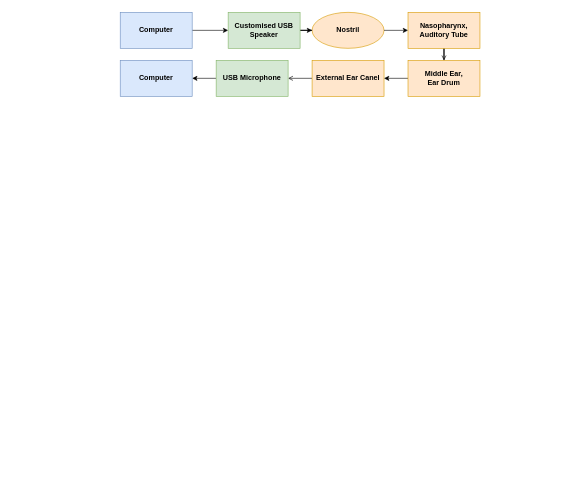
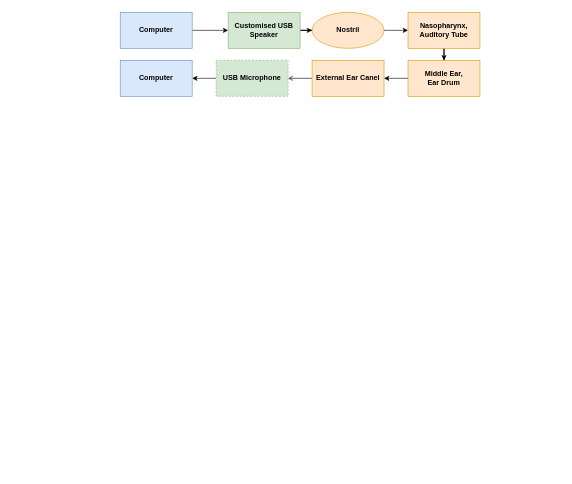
- <mxCell id="10" value="" style="edgeStyle=orthogonalEdgeStyle;rounded=0;orthogonalLoop=1;jettySize=auto;html=1;fontStyle=1;endArrow=open;" edge="1" parent="1" source="11" target="17"><mxGeometry relative="1" as="geometry" /></mxCell>
+ <mxCell id="10" value="" style="edgeStyle=orthogonalEdgeStyle;rounded=0;orthogonalLoop=1;jettySize=auto;html=1;fontStyle=1" edge="1" parent="1" source="11" target="17"><mxGeometry relative="1" as="geometry" /></mxCell>
- <mxCell id="13" value="USB Microphone" style="whiteSpace=wrap;html=1;fillColor=#d5e8d4;strokeColor=#82b366;fontStyle=1" vertex="1" parent="1"><mxGeometry x="360" y="100" width="120" height="60" as="geometry" /></mxCell>
+ <mxCell id="13" value="USB Microphone" style="whiteSpace=wrap;html=1;fillColor=#d5e8d4;strokeColor=#82b366;fontStyle=1;dashed=1;" vertex="1" parent="1"><mxGeometry x="360" y="100" width="120" height="60" as="geometry" /></mxCell>
